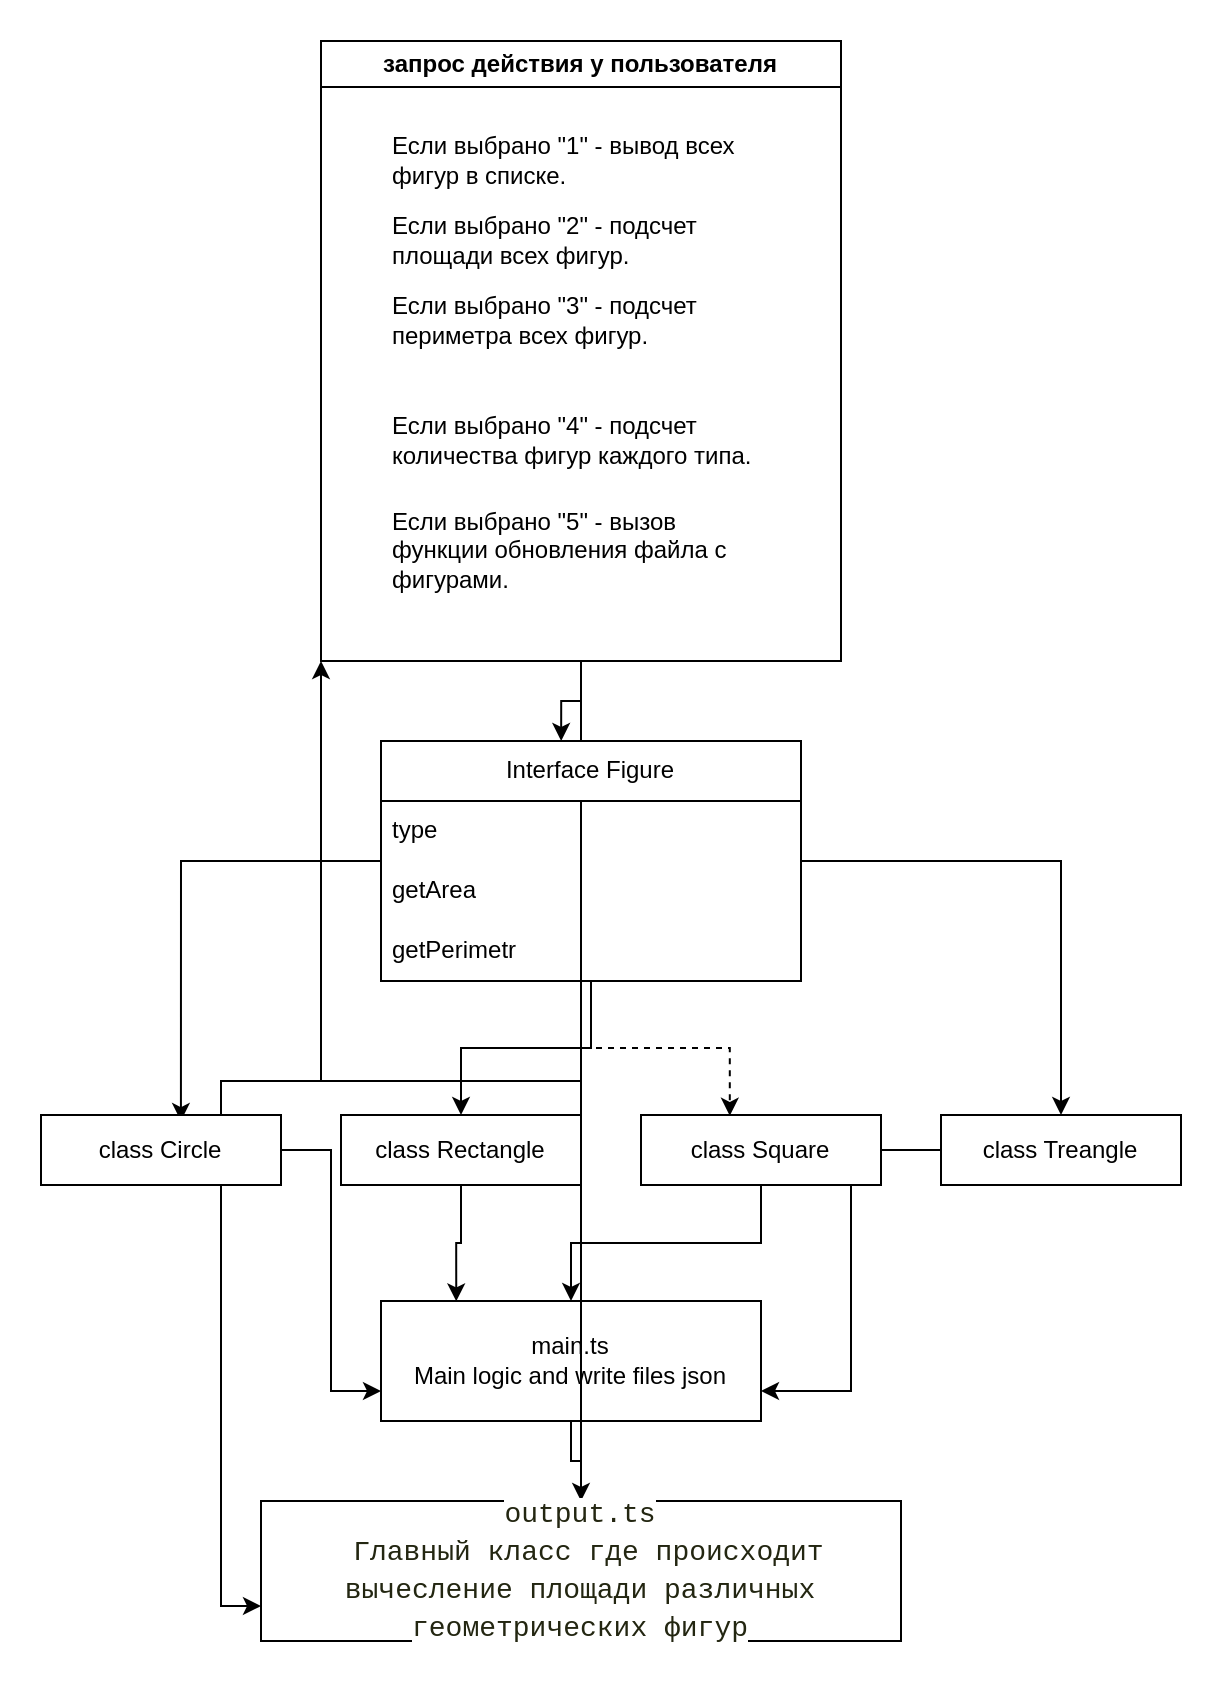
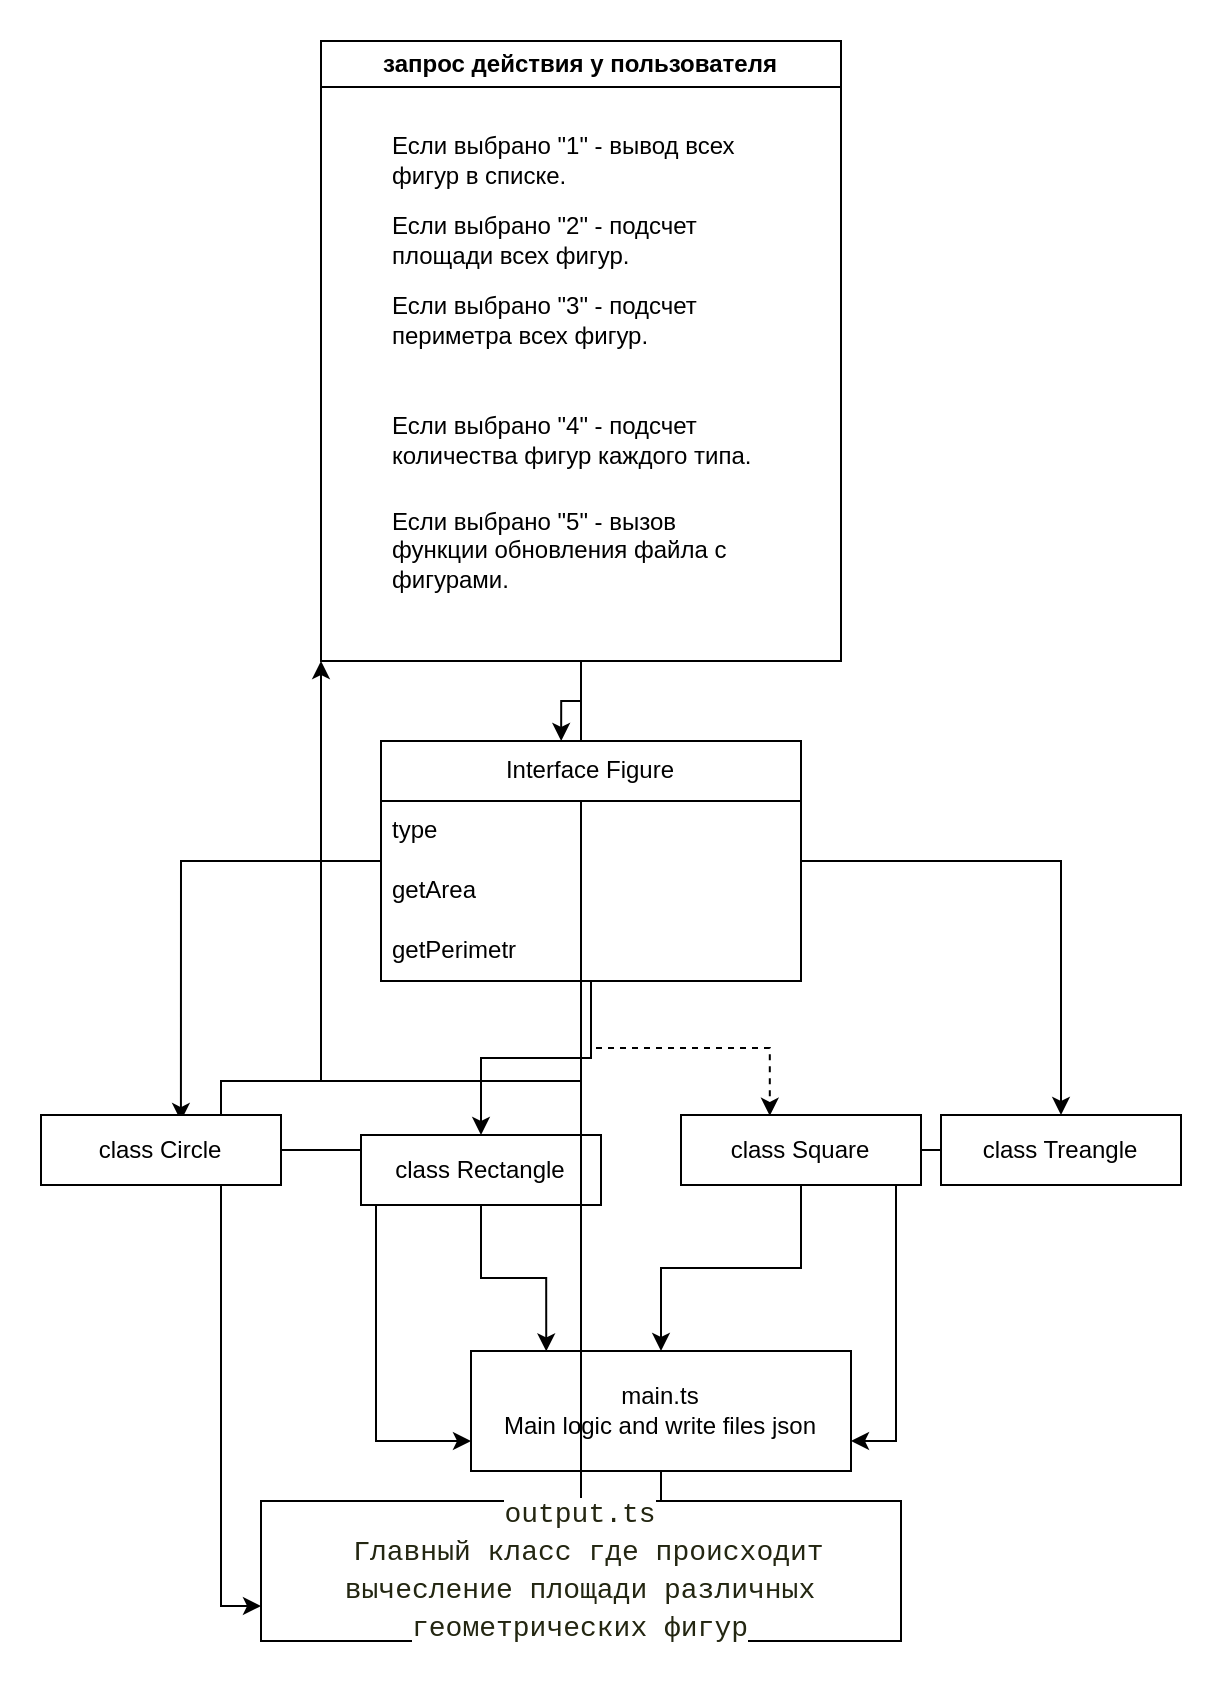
- <mxCell id="25" value="class Rectangle" style="rounded=0;whiteSpace=wrap;html=1;" vertex="1" parent="1"><mxGeometry x="170" y="557" width="120" height="35" as="geometry" /></mxCell>
+ <mxCell id="25" value="class Rectangle" style="rounded=0;whiteSpace=wrap;html=1;" vertex="1" parent="1"><mxGeometry x="180" y="567" width="120" height="35" as="geometry" /></mxCell>
- <mxCell id="23" value="class Square" style="rounded=0;whiteSpace=wrap;html=1;" vertex="1" parent="1"><mxGeometry x="320" y="557" width="120" height="35" as="geometry" /></mxCell>
+ <mxCell id="23" value="class Square" style="rounded=0;whiteSpace=wrap;html=1;" vertex="1" parent="1"><mxGeometry x="340" y="557" width="120" height="35" as="geometry" /></mxCell>
- <mxCell id="27" value="main.ts&lt;br style=&quot;border-color: var(--border-color);&quot;&gt;Main logic and write files json" style="rounded=0;whiteSpace=wrap;html=1;" vertex="1" parent="1"><mxGeometry x="190" y="650" width="190" height="60" as="geometry" /></mxCell>
+ <mxCell id="27" value="main.ts&lt;br style=&quot;border-color: var(--border-color);&quot;&gt;Main logic and write files json" style="rounded=0;whiteSpace=wrap;html=1;" vertex="1" parent="1"><mxGeometry x="235" y="675" width="190" height="60" as="geometry" /></mxCell>
